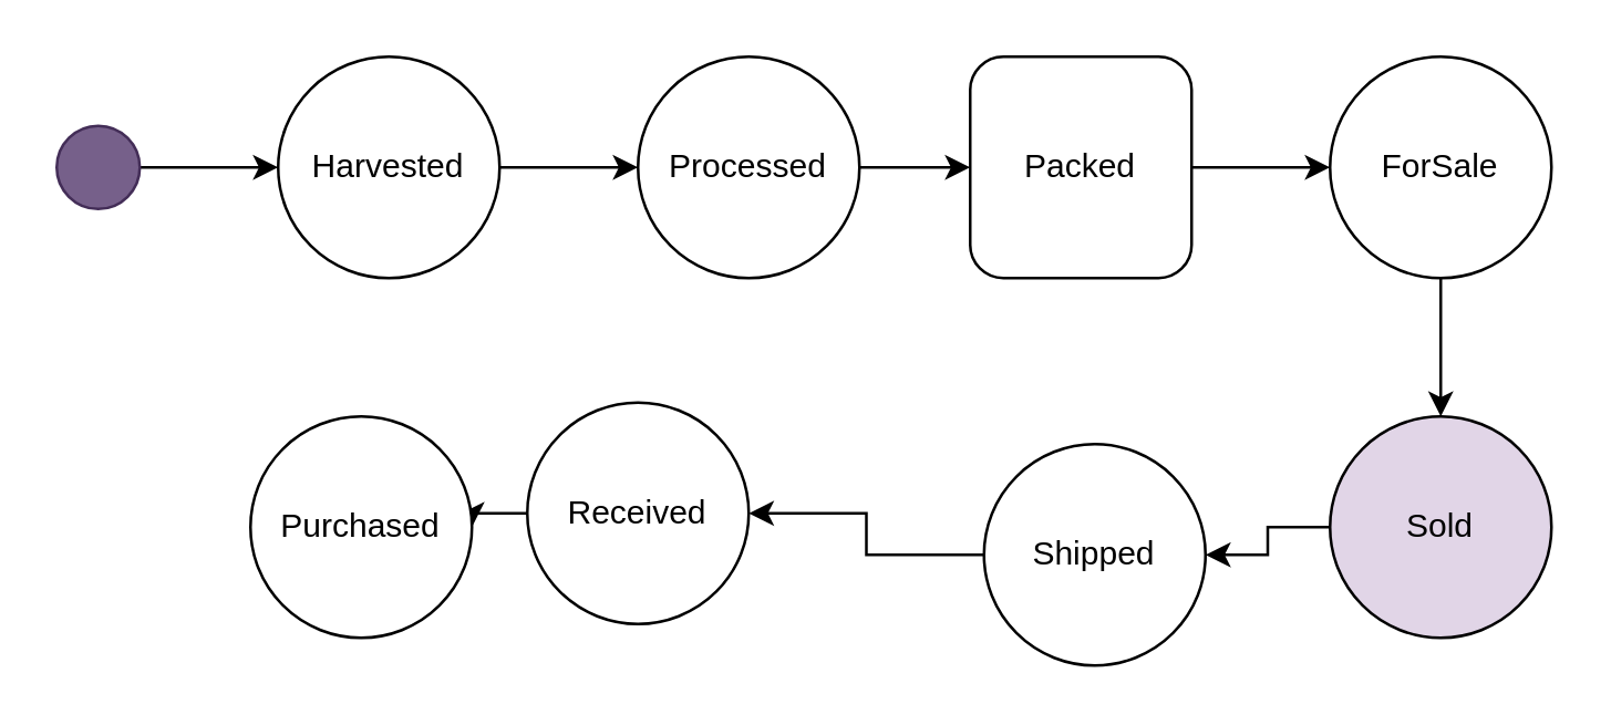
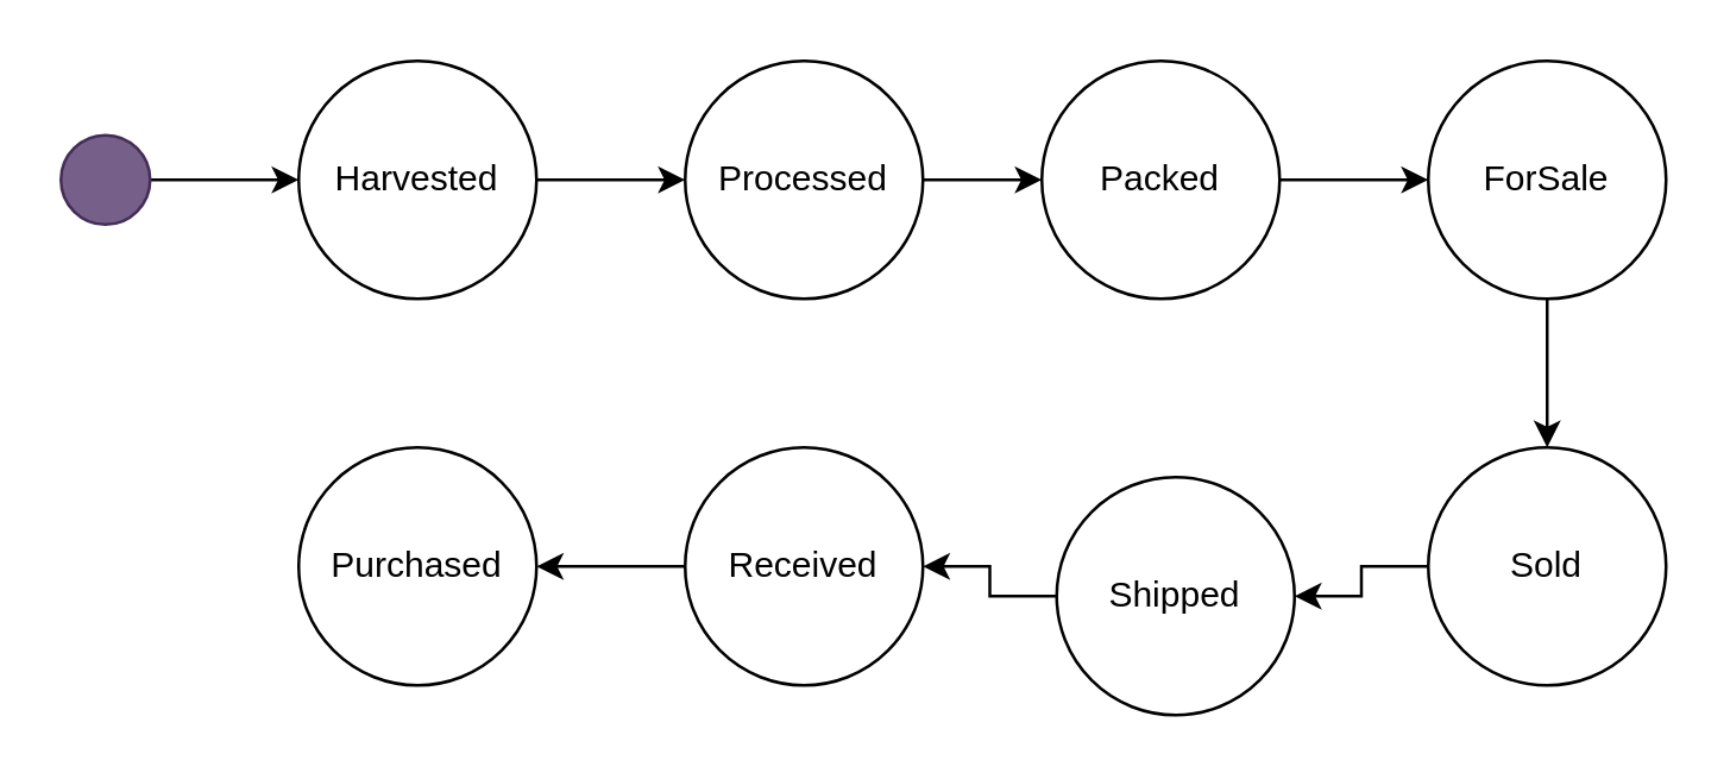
- <mxCell id="7" value="Packed" style="whiteSpace=wrap;html=1;aspect=fixed;rounded=1;" vertex="1" parent="1"><mxGeometry x="350" y="20" width="80" height="80" as="geometry" /></mxCell>
+ <mxCell id="7" value="Packed" style="ellipse;whiteSpace=wrap;html=1;aspect=fixed;" vertex="1" parent="1"><mxGeometry x="350" y="20" width="80" height="80" as="geometry" /></mxCell>
- <mxCell id="15" value="Received" style="ellipse;whiteSpace=wrap;html=1;aspect=fixed;" vertex="1" parent="1"><mxGeometry x="190" y="145" width="80" height="80" as="geometry" /></mxCell>
+ <mxCell id="15" value="Received" style="ellipse;whiteSpace=wrap;html=1;aspect=fixed;" vertex="1" parent="1"><mxGeometry x="230" y="150" width="80" height="80" as="geometry" /></mxCell>
- <mxCell id="16" value="Purchased" style="ellipse;whiteSpace=wrap;html=1;aspect=fixed;" vertex="1" parent="1"><mxGeometry x="90" y="150" width="80" height="80" as="geometry" /></mxCell>
+ <mxCell id="16" value="Purchased" style="ellipse;whiteSpace=wrap;html=1;aspect=fixed;" vertex="1" parent="1"><mxGeometry x="100" y="150" width="80" height="80" as="geometry" /></mxCell>
- <mxCell id="11" value="Sold" style="ellipse;whiteSpace=wrap;html=1;aspect=fixed;fillColor=#e1d5e7;" vertex="1" parent="1"><mxGeometry x="480" y="150" width="80" height="80" as="geometry" /></mxCell>
+ <mxCell id="11" value="Sold" style="ellipse;whiteSpace=wrap;html=1;aspect=fixed;" vertex="1" parent="1"><mxGeometry x="480" y="150" width="80" height="80" as="geometry" /></mxCell>
